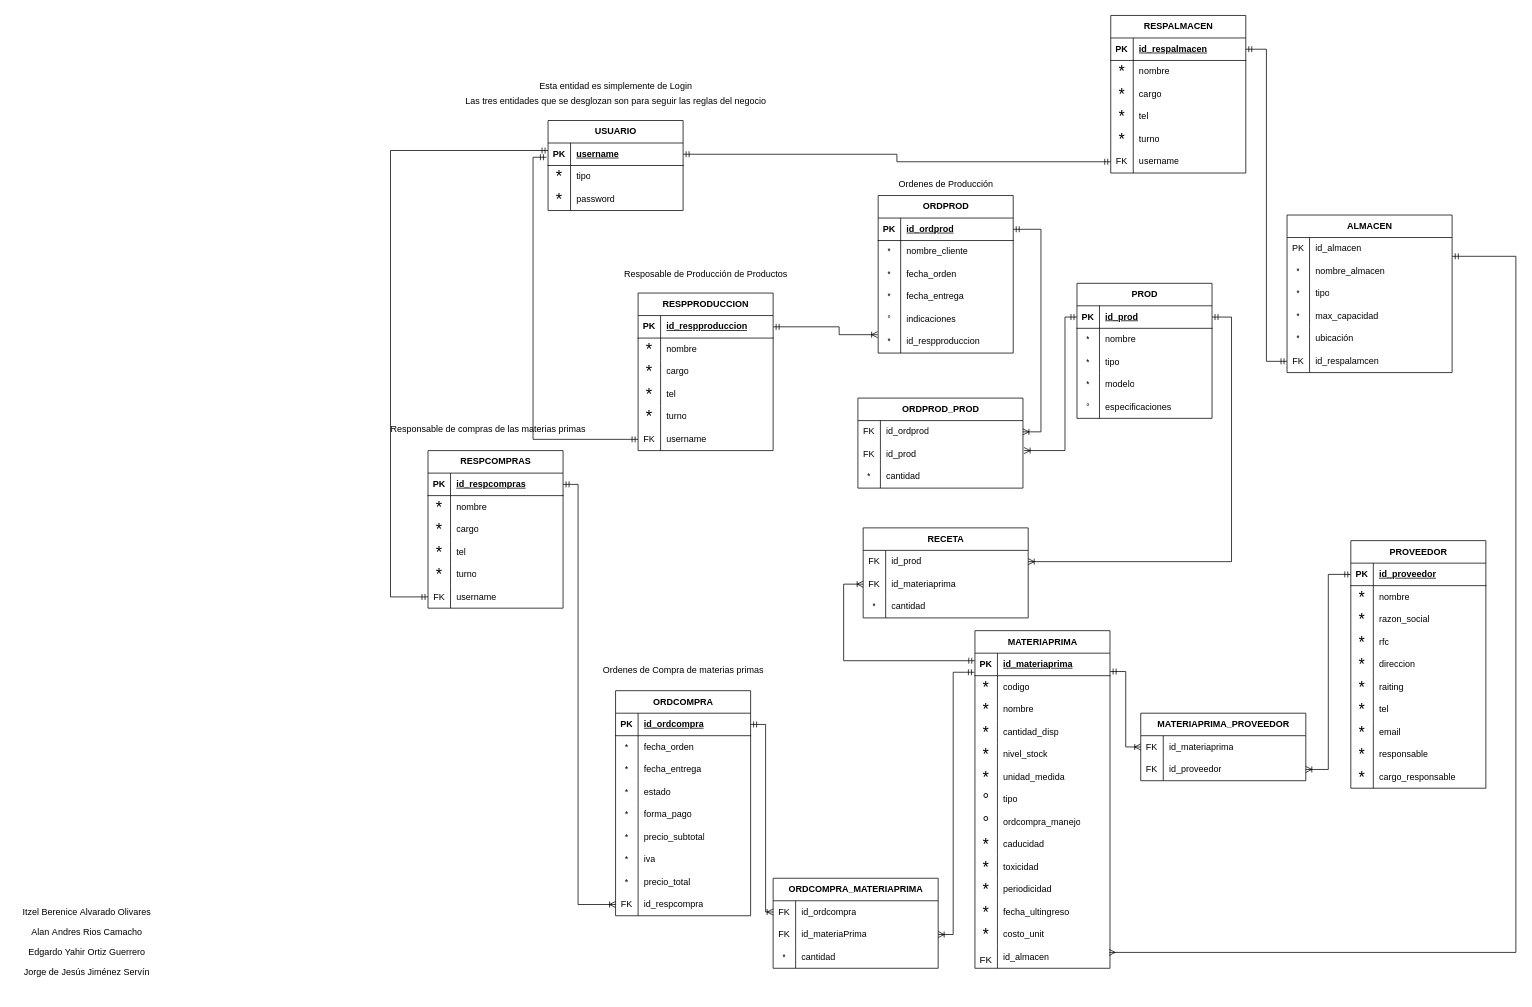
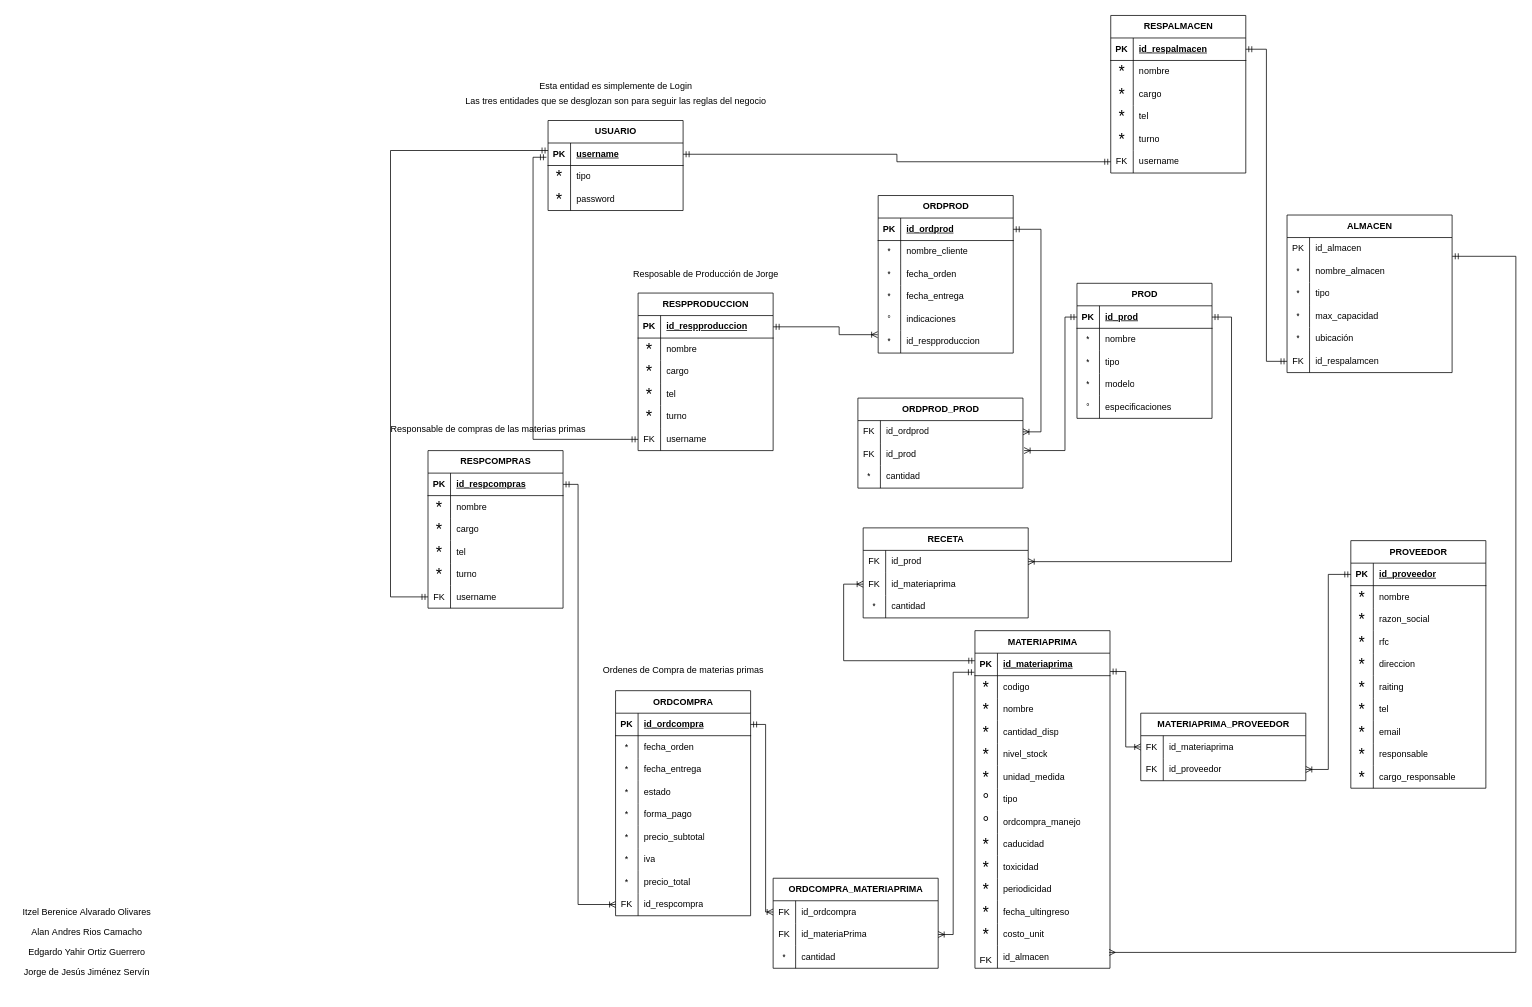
- <mxCell id="254" value="Ordenes de Producción" style="text;html=1;align=center;verticalAlign=middle;resizable=0;points=[];autosize=1;strokeColor=none;fillColor=none;" parent="1" vertex="1"><mxGeometry x="1185" y="230" width="150" height="30" as="geometry" /></mxCell>
- <mxCell id="250" value="Resposable de Producción de Productos" style="text;html=1;align=center;verticalAlign=middle;resizable=0;points=[];autosize=1;strokeColor=none;fillColor=none;" parent="1" vertex="1"><mxGeometry x="820" y="350" width="240" height="30" as="geometry" /></mxCell>
+ <mxCell id="250" value="Resposable de Producción de Jorge" style="text;html=1;align=center;verticalAlign=middle;resizable=0;points=[];autosize=1;strokeColor=none;fillColor=none;" parent="1" vertex="1"><mxGeometry x="820" y="350" width="240" height="30" as="geometry" /></mxCell>
